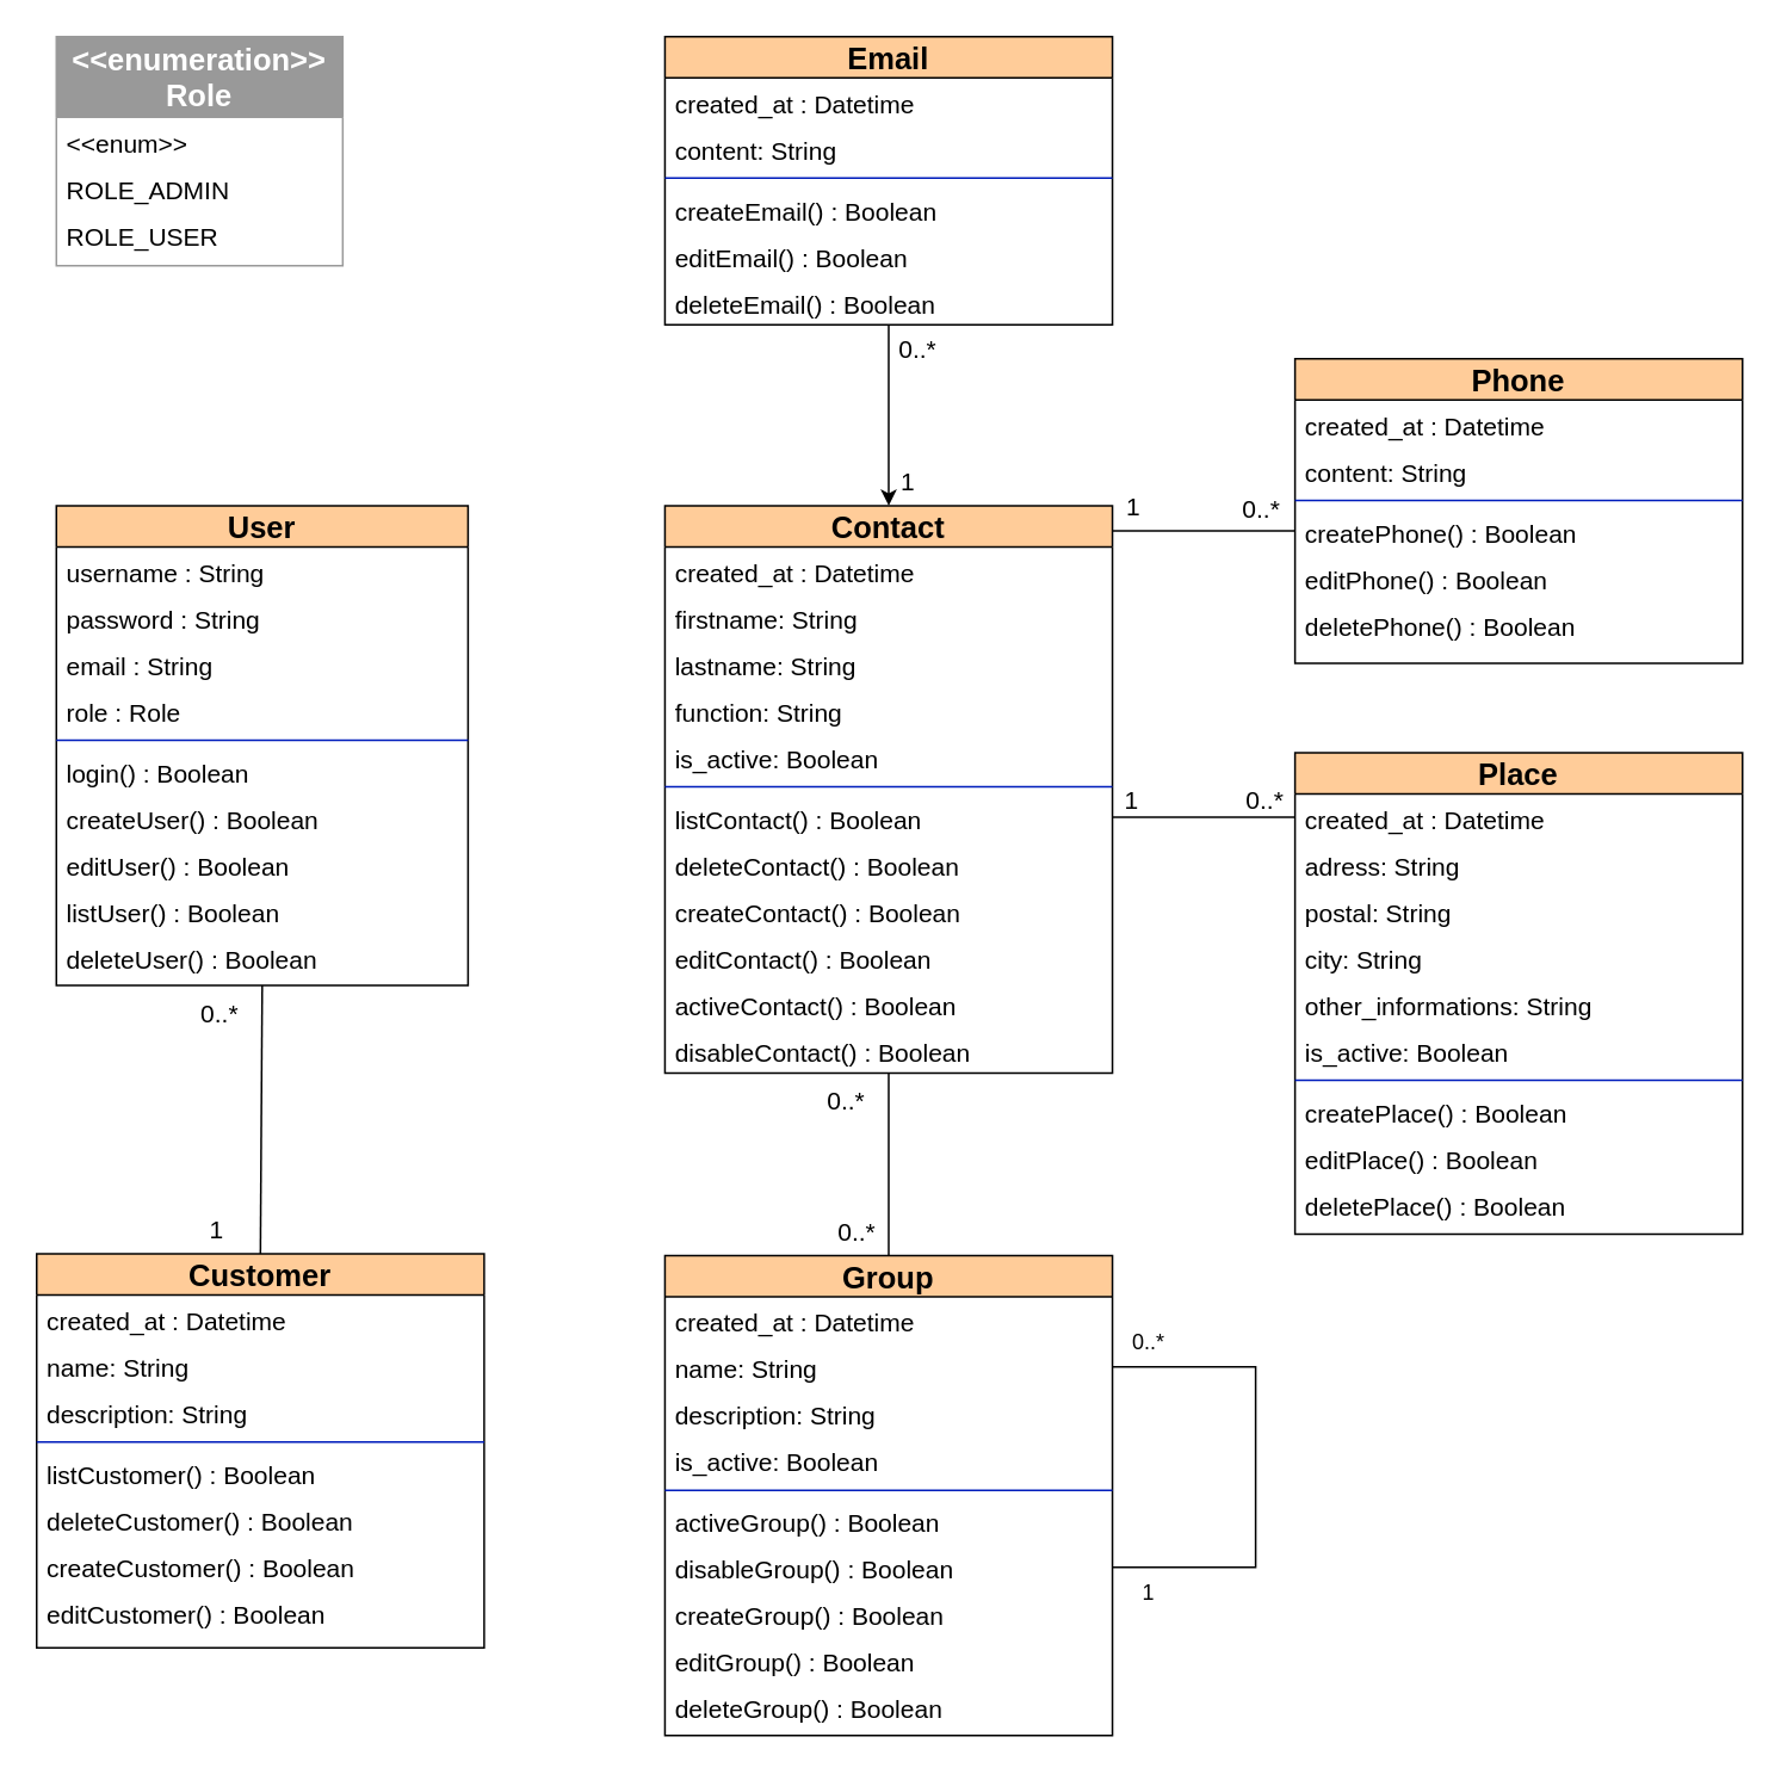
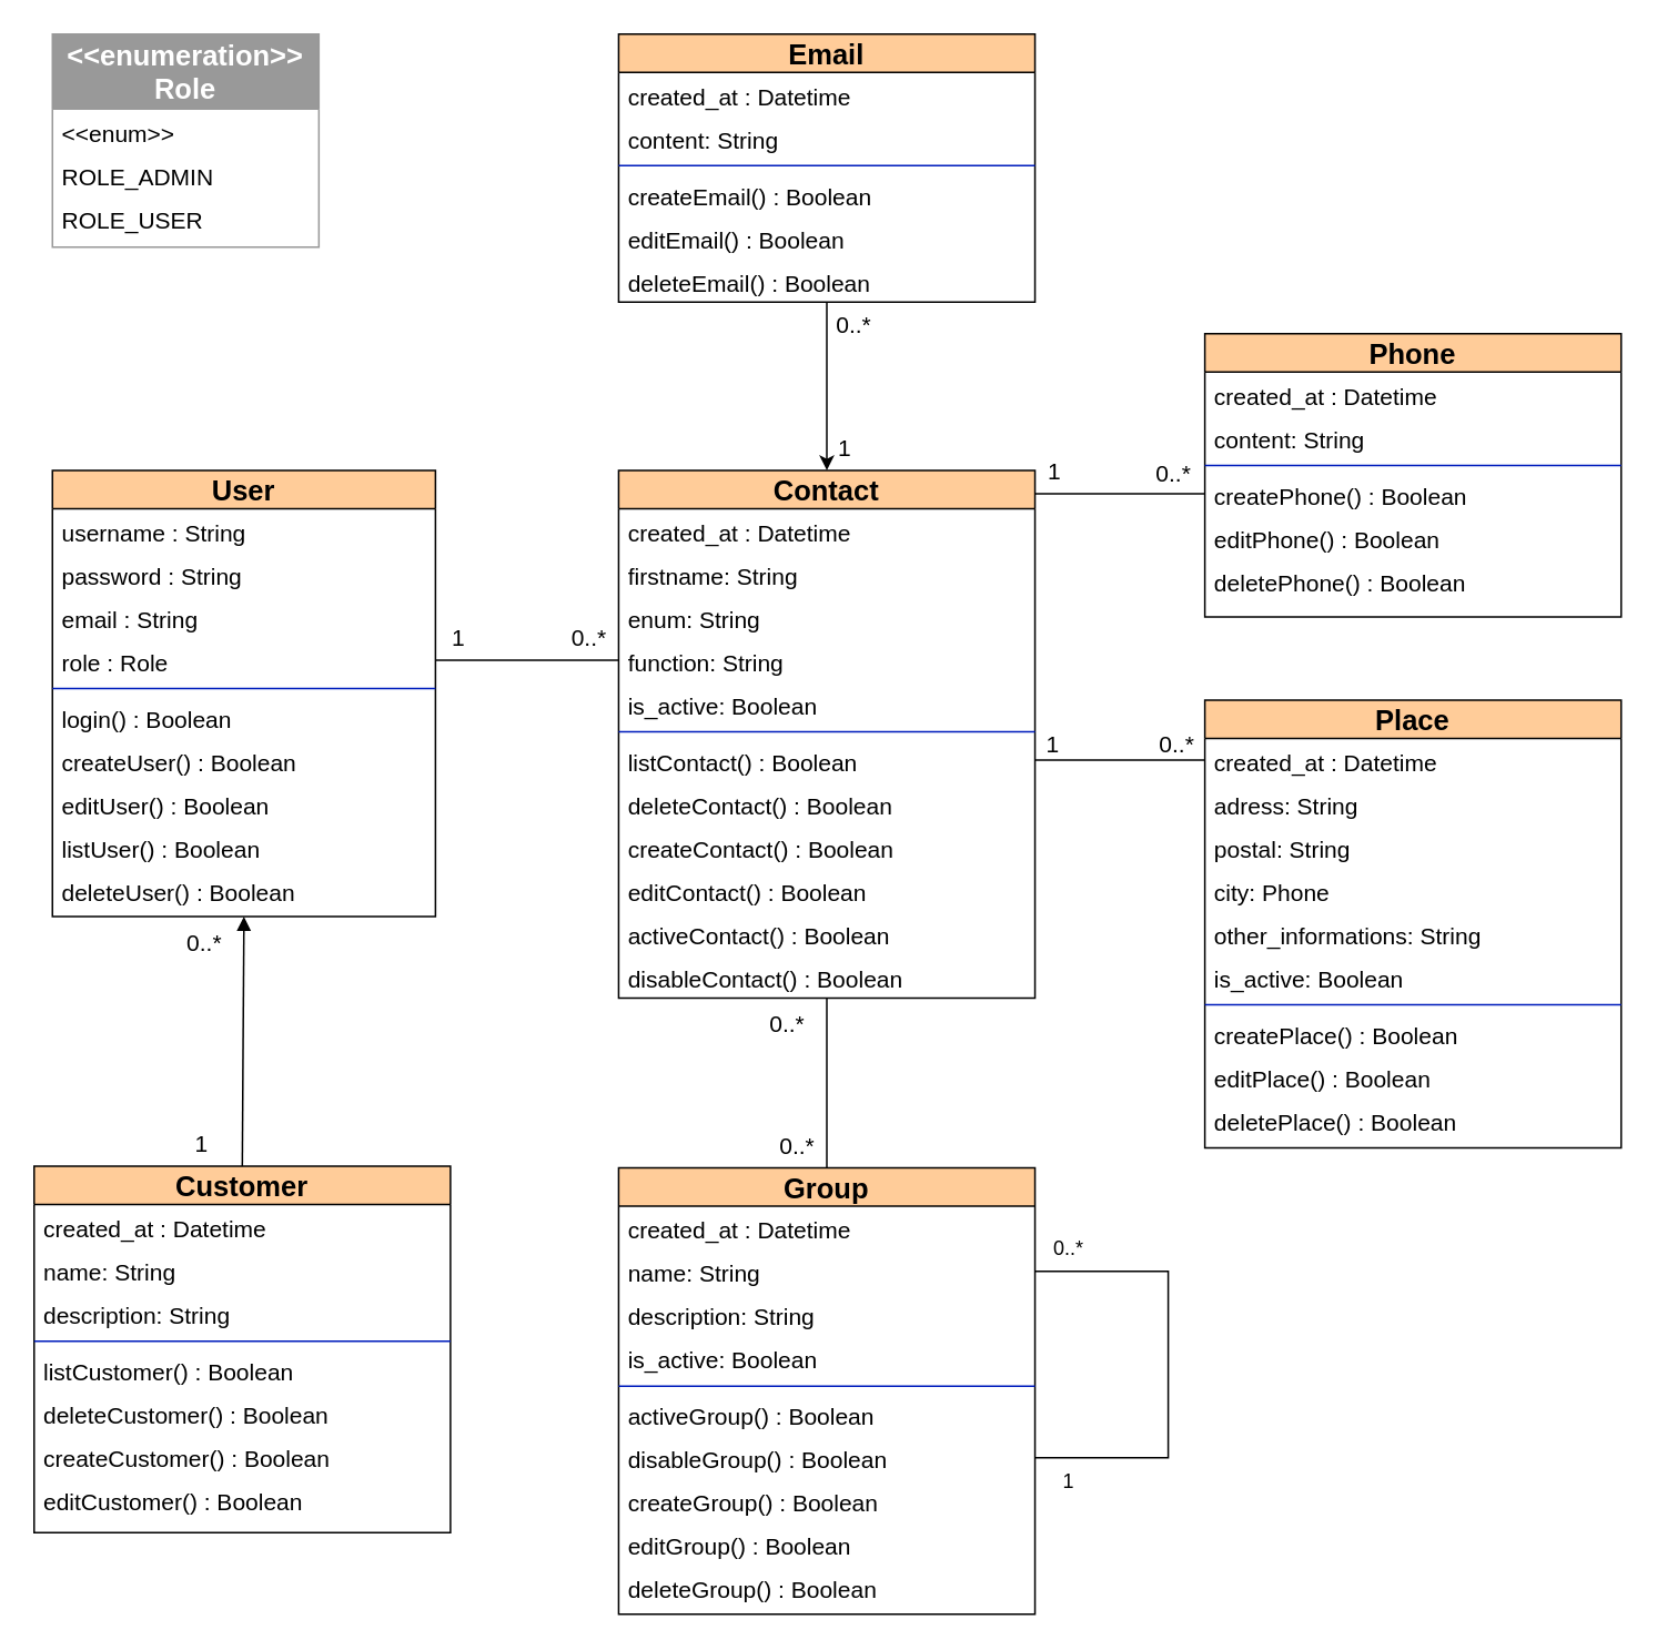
- <mxCell id="16" value="lastname: String" style="text;align=left;verticalAlign=top;spacingLeft=4;spacingRight=4;overflow=hidden;rotatable=0;points=[[0,0.5],[1,0.5]];portConstraint=eastwest;fontSize=14;" parent="13" vertex="1"><mxGeometry y="75" width="250" height="26" as="geometry" /></mxCell>
+ <mxCell id="16" value="enum: String" style="text;align=left;verticalAlign=top;spacingLeft=4;spacingRight=4;overflow=hidden;rotatable=0;points=[[0,0.5],[1,0.5]];portConstraint=eastwest;fontSize=14;" parent="13" vertex="1"><mxGeometry y="75" width="250" height="26" as="geometry" /></mxCell>
+ <mxCell id="30" value="" style="endArrow=none;html=1;rounded=0;fontSize=14;entryX=1;entryY=0.5;entryDx=0;entryDy=0;exitX=0;exitY=0.5;exitDx=0;exitDy=0;" parent="1" source="17" target="6" edge="1"><mxGeometry relative="1" as="geometry"><mxPoint x="501" y="420" as="sourcePoint" /><mxPoint x="261" y="814" as="targetPoint" /></mxGeometry></mxCell>
+ <mxCell id="31" value="0..*" style="resizable=0;html=1;align=left;verticalAlign=bottom;fontSize=14;" parent="30" connectable="0" vertex="1"><mxGeometry x="-1" relative="1" as="geometry"><mxPoint x="-30" y="-3" as="offset" /></mxGeometry></mxCell>
+ <mxCell id="32" value="1" style="resizable=0;html=1;align=right;verticalAlign=bottom;fontSize=14;" parent="30" connectable="0" vertex="1"><mxGeometry x="1" relative="1" as="geometry"><mxPoint x="18" y="-3" as="offset" /></mxGeometry></mxCell>
- <mxCell id="73" value="city: String" style="text;align=left;verticalAlign=top;spacingLeft=4;spacingRight=4;overflow=hidden;rotatable=0;points=[[0,0.5],[1,0.5]];portConstraint=eastwest;fontSize=14;" parent="69" vertex="1"><mxGeometry y="101" width="250" height="26" as="geometry" /></mxCell>
+ <mxCell id="73" value="city: Phone" style="text;align=left;verticalAlign=top;spacingLeft=4;spacingRight=4;overflow=hidden;rotatable=0;points=[[0,0.5],[1,0.5]];portConstraint=eastwest;fontSize=14;" parent="69" vertex="1"><mxGeometry y="101" width="250" height="26" as="geometry" /></mxCell>
- <mxCell id="80" value="" style="endArrow=none;html=1;rounded=0;fontSize=14;entryX=0.5;entryY=1;entryDx=0;entryDy=0;exitX=0.5;exitY=0;exitDx=0;exitDy=0;" parent="1" source="46" target="2" edge="1"><mxGeometry relative="1" as="geometry"><mxPoint x="461" y="404.5" as="sourcePoint" /><mxPoint x="271" y="380" as="targetPoint" /></mxGeometry></mxCell>
+ <mxCell id="80" value="" style="endArrow=block;html=1;rounded=0;fontSize=14;entryX=0.5;entryY=1;entryDx=0;entryDy=0;exitX=0.5;exitY=0;exitDx=0;exitDy=0;" parent="1" source="46" target="2" edge="1"><mxGeometry relative="1" as="geometry"><mxPoint x="461" y="404.5" as="sourcePoint" /><mxPoint x="271" y="380" as="targetPoint" /></mxGeometry></mxCell>
